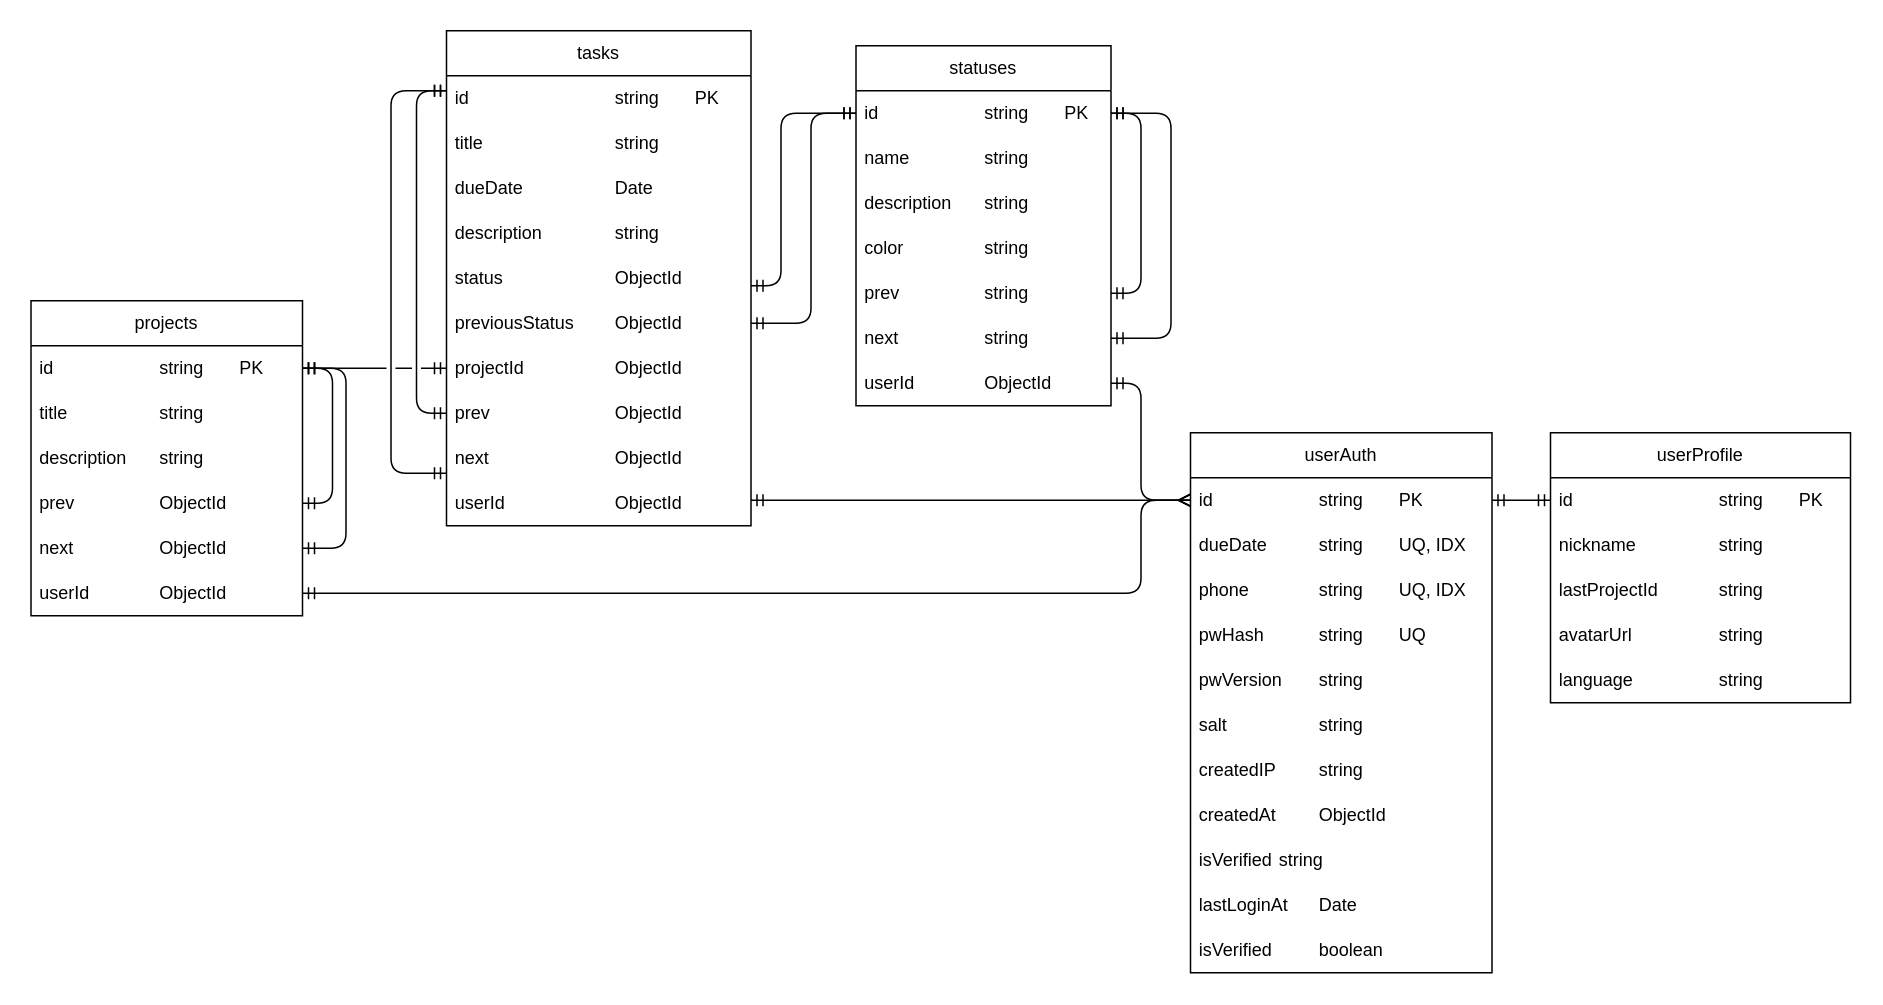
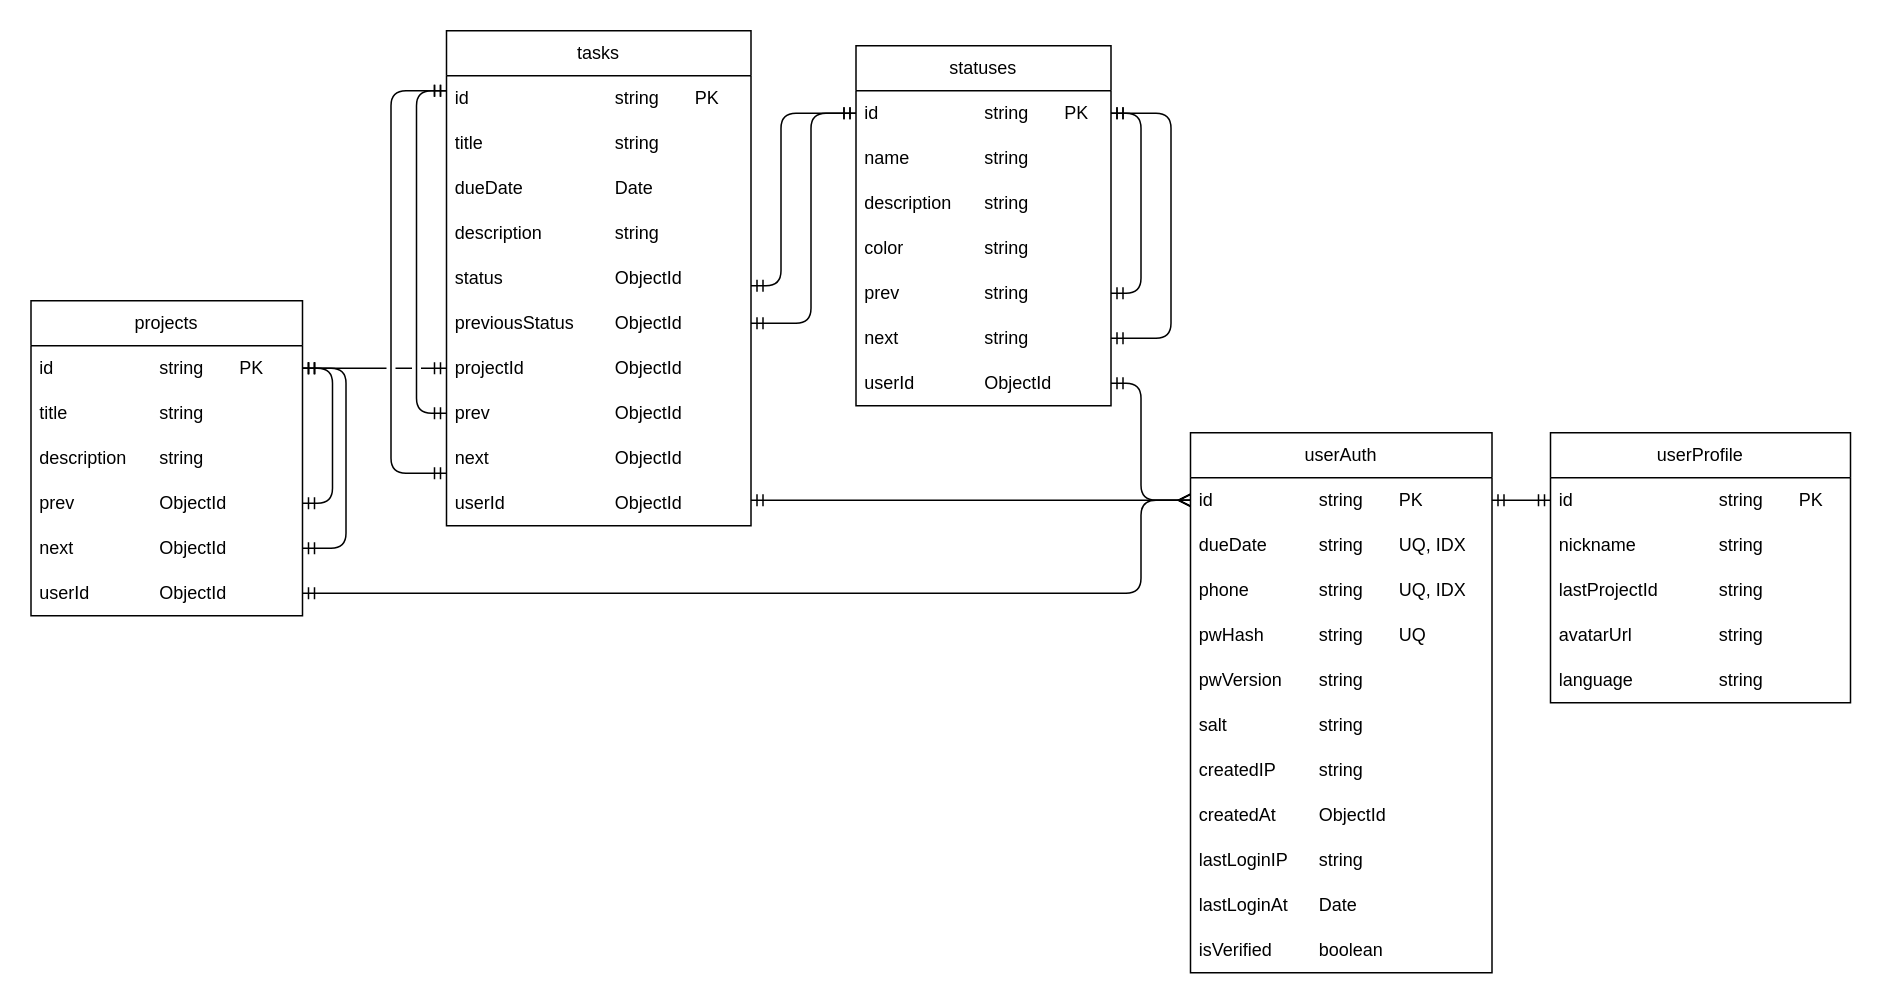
- <mxCell id="43" value="isVerified&lt;span style=&quot;white-space: pre;&quot;&gt;&#09;&lt;/span&gt;string" style="text;strokeColor=none;fillColor=none;align=left;verticalAlign=middle;spacingLeft=4;spacingRight=4;overflow=hidden;points=[[0,0.5],[1,0.5]];portConstraint=eastwest;rotatable=0;whiteSpace=wrap;html=1;" parent="34" vertex="1"><mxGeometry y="270" width="201" height="30" as="geometry" /></mxCell>
+ <mxCell id="43" value="lastLoginIP&lt;span style=&quot;white-space: pre;&quot;&gt;&#09;&lt;/span&gt;string" style="text;strokeColor=none;fillColor=none;align=left;verticalAlign=middle;spacingLeft=4;spacingRight=4;overflow=hidden;points=[[0,0.5],[1,0.5]];portConstraint=eastwest;rotatable=0;whiteSpace=wrap;html=1;" parent="34" vertex="1"><mxGeometry y="270" width="201" height="30" as="geometry" /></mxCell>
